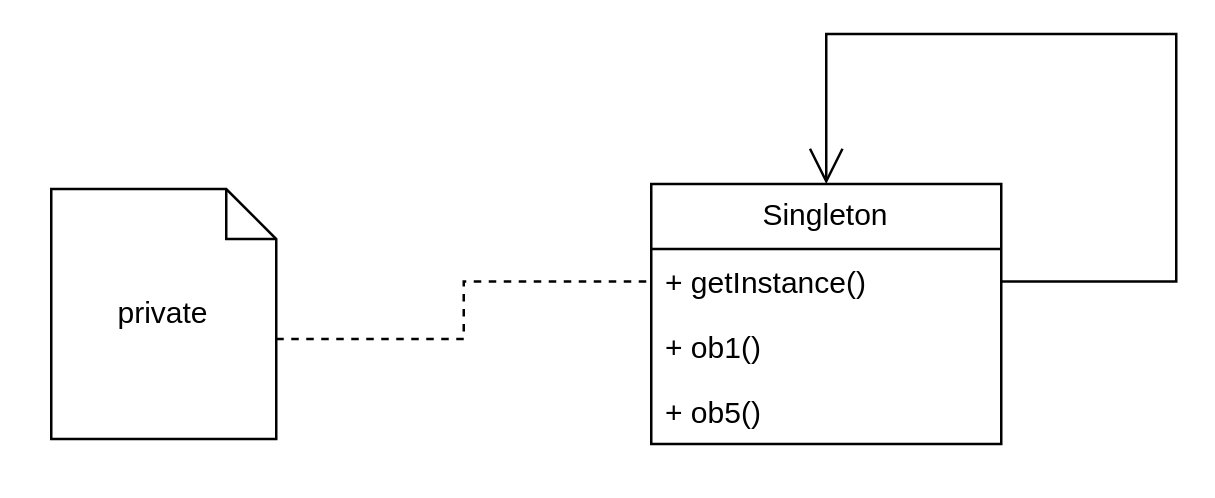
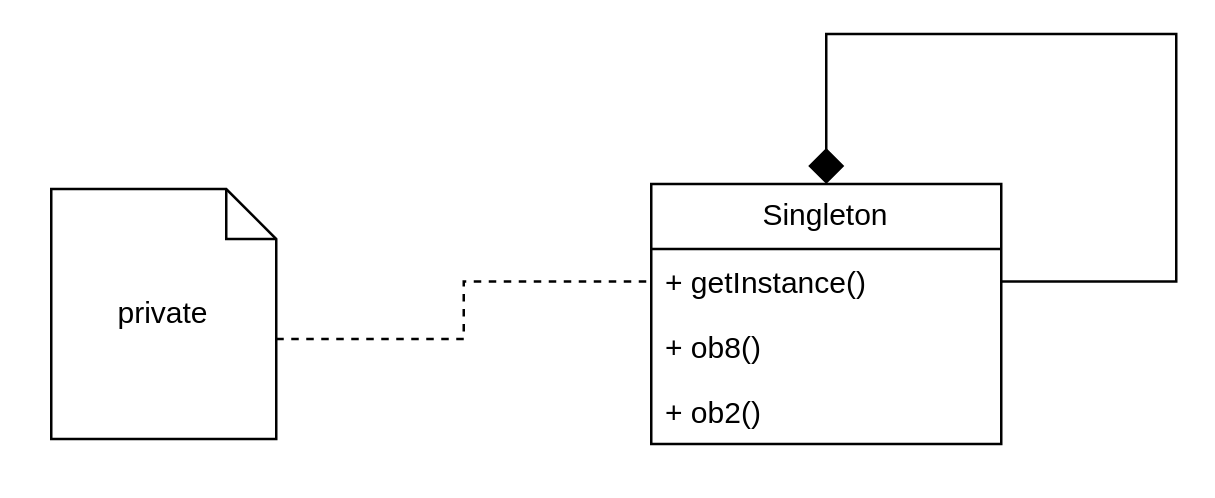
- <mxCell id="6" value="" style="endArrow=open;endFill=1;endSize=12;html=1;rounded=0;exitX=1;exitY=0.5;exitDx=0;exitDy=0;entryX=0.5;entryY=0;entryDx=0;entryDy=0;" edge="1" parent="2" source="3" target="2"><mxGeometry width="160" relative="1" as="geometry"><mxPoint y="340" as="sourcePoint" /><mxPoint x="160" y="340" as="targetPoint" /><Array as="points"><mxPoint x="210" y="39" /><mxPoint x="210" y="-60" /><mxPoint x="70" y="-60" /></Array></mxGeometry></mxCell>
+ <mxCell id="6" value="" style="endArrow=diamond;endFill=1;endSize=12;html=1;rounded=0;exitX=1;exitY=0.5;exitDx=0;exitDy=0;entryX=0.5;entryY=0;entryDx=0;entryDy=0;" edge="1" parent="2" source="3" target="2"><mxGeometry width="160" relative="1" as="geometry"><mxPoint y="340" as="sourcePoint" /><mxPoint x="160" y="340" as="targetPoint" /><Array as="points"><mxPoint x="210" y="39" /><mxPoint x="210" y="-60" /><mxPoint x="70" y="-60" /></Array></mxGeometry></mxCell>
- <mxCell id="4" value="+ ob1()" style="text;strokeColor=none;fillColor=none;align=left;verticalAlign=top;spacingLeft=4;spacingRight=4;overflow=hidden;rotatable=0;points=[[0,0.5],[1,0.5]];portConstraint=eastwest;whiteSpace=wrap;html=1;" vertex="1" parent="2"><mxGeometry y="52" width="140" height="26" as="geometry" /></mxCell>
+ <mxCell id="4" value="+ ob8()" style="text;strokeColor=none;fillColor=none;align=left;verticalAlign=top;spacingLeft=4;spacingRight=4;overflow=hidden;rotatable=0;points=[[0,0.5],[1,0.5]];portConstraint=eastwest;whiteSpace=wrap;html=1;" vertex="1" parent="2"><mxGeometry y="52" width="140" height="26" as="geometry" /></mxCell>
- <mxCell id="5" value="+ ob5()" style="text;strokeColor=none;fillColor=none;align=left;verticalAlign=top;spacingLeft=4;spacingRight=4;overflow=hidden;rotatable=0;points=[[0,0.5],[1,0.5]];portConstraint=eastwest;whiteSpace=wrap;html=1;" vertex="1" parent="2"><mxGeometry y="78" width="140" height="26" as="geometry" /></mxCell>
+ <mxCell id="5" value="+ ob2()" style="text;strokeColor=none;fillColor=none;align=left;verticalAlign=top;spacingLeft=4;spacingRight=4;overflow=hidden;rotatable=0;points=[[0,0.5],[1,0.5]];portConstraint=eastwest;whiteSpace=wrap;html=1;" vertex="1" parent="2"><mxGeometry y="78" width="140" height="26" as="geometry" /></mxCell>
